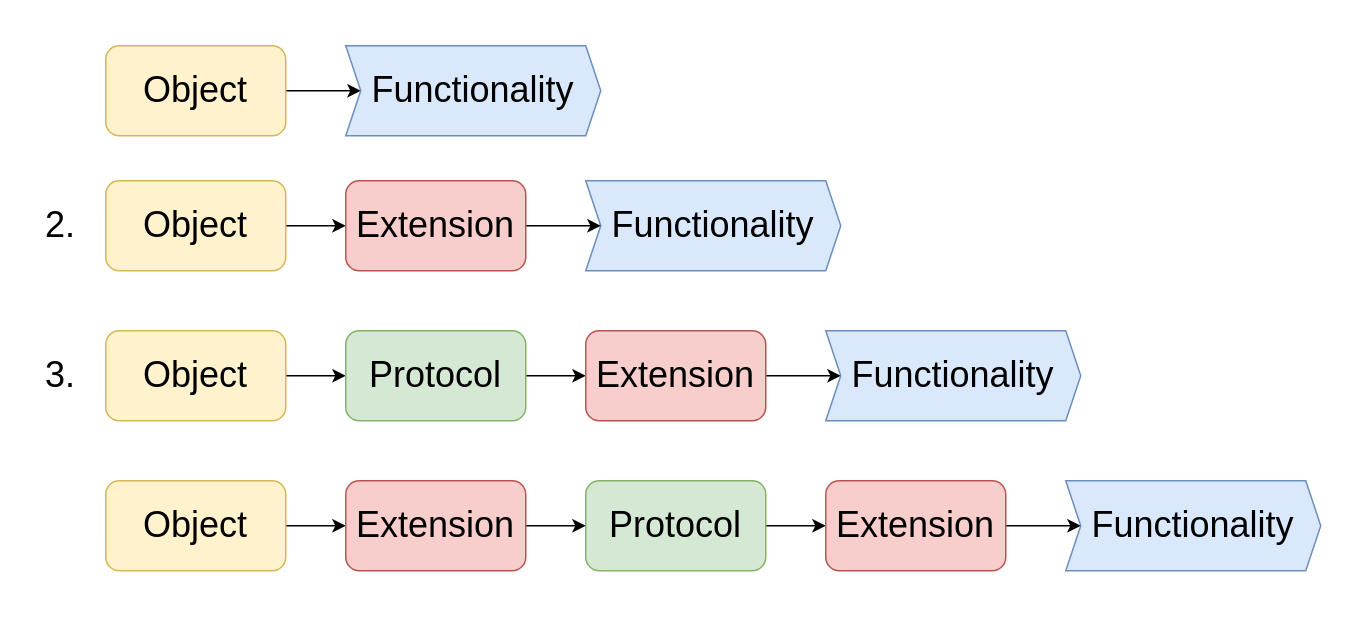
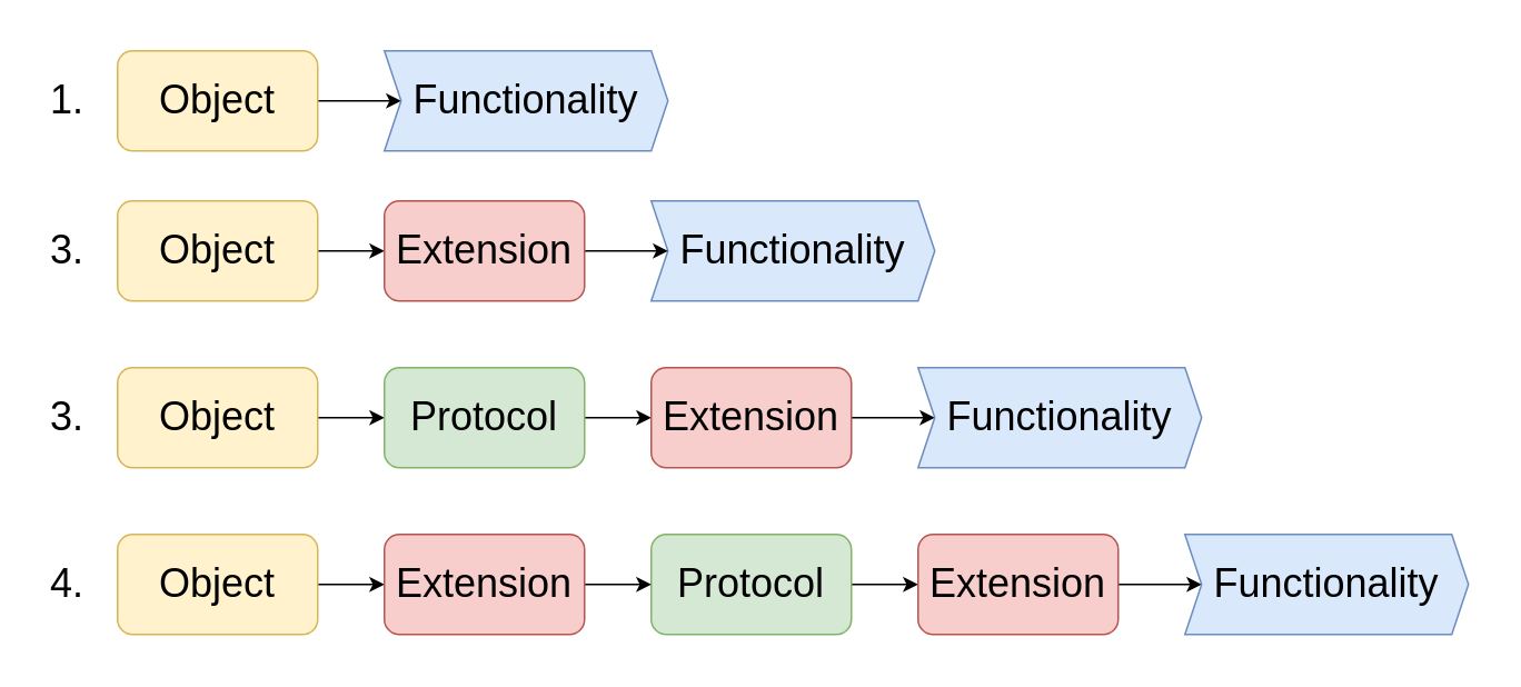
+ <mxCell id="30" value="&lt;font style=&quot;font-size: 24px&quot;&gt;1.&lt;/font&gt;" style="text;html=1;strokeColor=none;fillColor=none;align=center;verticalAlign=middle;whiteSpace=wrap;rounded=0;" vertex="1" parent="1"><mxGeometry x="20" y="50" width="40" height="20" as="geometry" /></mxCell>
- <mxCell id="31" value="&lt;font style=&quot;font-size: 24px&quot;&gt;2.&lt;/font&gt;" style="text;html=1;strokeColor=none;fillColor=none;align=center;verticalAlign=middle;whiteSpace=wrap;rounded=0;" vertex="1" parent="1"><mxGeometry x="20" y="140" width="40" height="20" as="geometry" /></mxCell>
+ <mxCell id="31" value="&lt;font style=&quot;font-size: 24px&quot;&gt;3.&lt;/font&gt;" style="text;html=1;strokeColor=none;fillColor=none;align=center;verticalAlign=middle;whiteSpace=wrap;rounded=0;" vertex="1" parent="1"><mxGeometry x="20" y="140" width="40" height="20" as="geometry" /></mxCell>
+ <mxCell id="33" value="&lt;font style=&quot;font-size: 24px&quot;&gt;4.&lt;/font&gt;" style="text;html=1;strokeColor=none;fillColor=none;align=center;verticalAlign=middle;whiteSpace=wrap;rounded=0;" vertex="1" parent="1"><mxGeometry x="20" y="340" width="40" height="20" as="geometry" /></mxCell>
